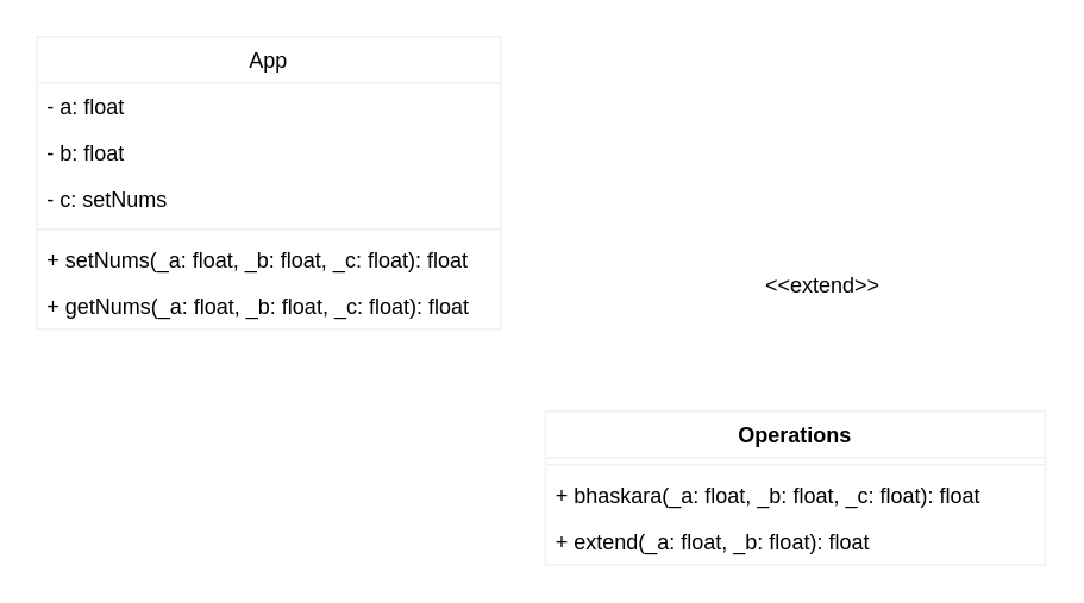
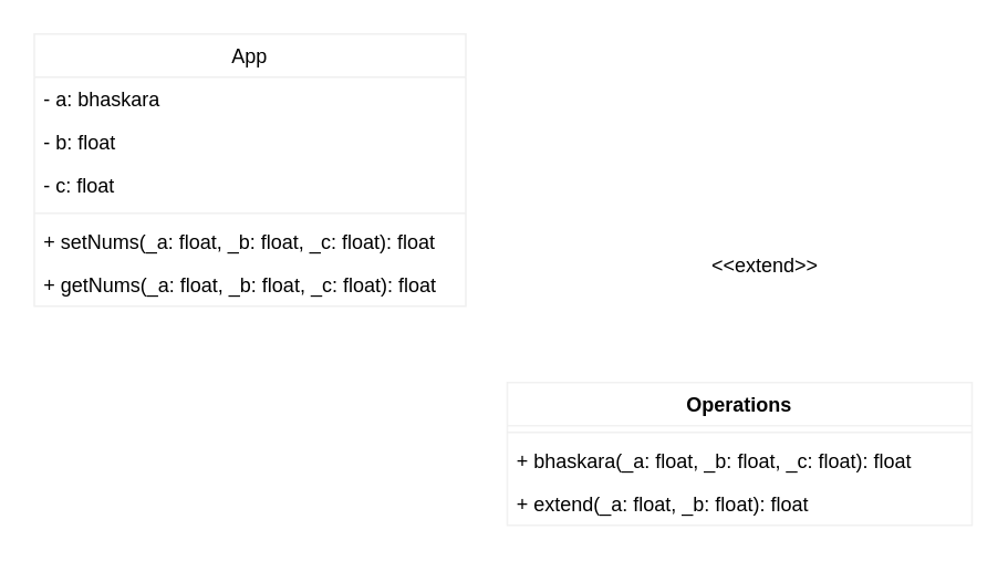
- <mxCell id="7" value="- a: float" style="text;strokeColor=none;fillColor=none;align=left;verticalAlign=top;spacingLeft=4;spacingRight=4;overflow=hidden;rotatable=0;points=[[0,0.5],[1,0.5]];portConstraint=eastwest;" vertex="1" parent="6"><mxGeometry y="26" width="260" height="26" as="geometry" /></mxCell>
+ <mxCell id="7" value="- a: bhaskara" style="text;strokeColor=none;fillColor=none;align=left;verticalAlign=top;spacingLeft=4;spacingRight=4;overflow=hidden;rotatable=0;points=[[0,0.5],[1,0.5]];portConstraint=eastwest;" vertex="1" parent="6"><mxGeometry y="26" width="260" height="26" as="geometry" /></mxCell>
- <mxCell id="9" value="- c: setNums" style="text;strokeColor=none;fillColor=none;align=left;verticalAlign=top;spacingLeft=4;spacingRight=4;overflow=hidden;rotatable=0;points=[[0,0.5],[1,0.5]];portConstraint=eastwest;opacity=0;" vertex="1" parent="6"><mxGeometry y="78" width="260" height="26" as="geometry" /></mxCell>
+ <mxCell id="9" value="- c: float" style="text;strokeColor=none;fillColor=none;align=left;verticalAlign=top;spacingLeft=4;spacingRight=4;overflow=hidden;rotatable=0;points=[[0,0.5],[1,0.5]];portConstraint=eastwest;opacity=0;" vertex="1" parent="6"><mxGeometry y="78" width="260" height="26" as="geometry" /></mxCell>
